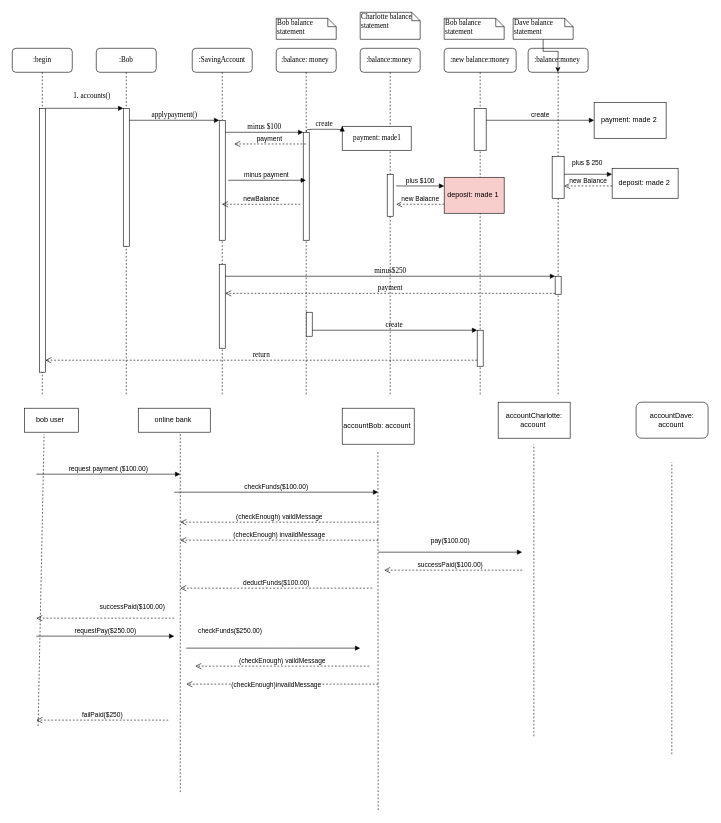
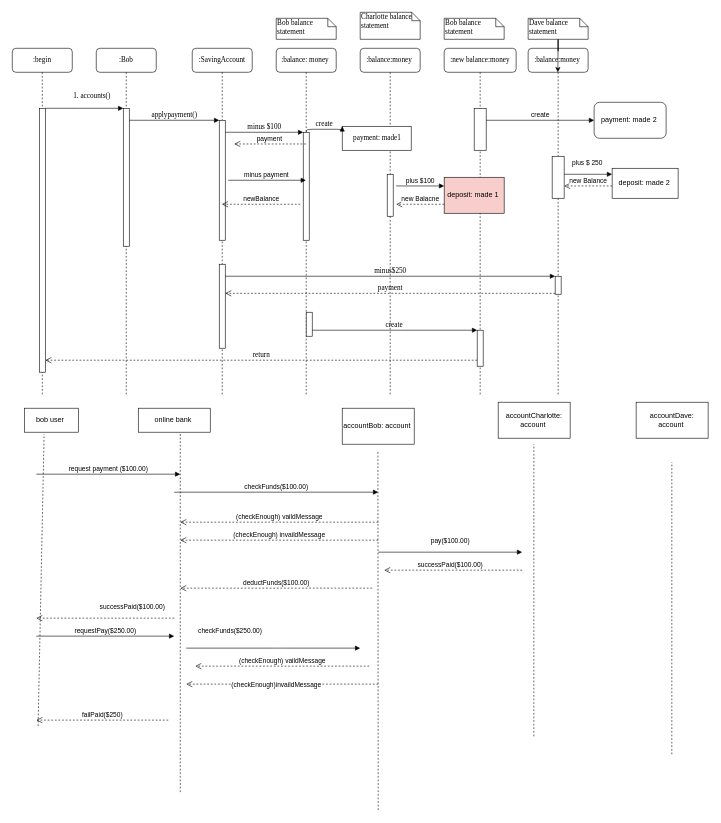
- <mxCell id="35" value="Dave balance statement&amp;nbsp;" style="shape=note;whiteSpace=wrap;html=1;size=14;verticalAlign=top;align=left;spacingTop=-6;rounded=0;shadow=0;comic=0;labelBackgroundColor=none;strokeWidth=1;fontFamily=Verdana;fontSize=12" parent="1" vertex="1"><mxGeometry x="855" y="30" width="100" height="35" as="geometry" /></mxCell>
+ <mxCell id="35" value="Dave balance statement&amp;nbsp;" style="shape=note;whiteSpace=wrap;html=1;size=14;verticalAlign=top;align=left;spacingTop=-6;rounded=0;shadow=0;comic=0;labelBackgroundColor=none;strokeWidth=1;fontFamily=Verdana;fontSize=12" parent="1" vertex="1"><mxGeometry x="880" y="30" width="100" height="35" as="geometry" /></mxCell>
- <mxCell id="44" value="payment: made 2&amp;nbsp;" style="rounded=0;whiteSpace=wrap;html=1;" vertex="1" parent="1"><mxGeometry x="990" y="170" width="120" height="60" as="geometry" /></mxCell>
+ <mxCell id="44" value="payment: made 2&amp;nbsp;" style="whiteSpace=wrap;html=1;rounded=1;" vertex="1" parent="1"><mxGeometry x="990" y="170" width="120" height="60" as="geometry" /></mxCell>
- <mxCell id="49" value="accountDave: account&amp;nbsp;" style="whiteSpace=wrap;html=1;rounded=1;" vertex="1" parent="1"><mxGeometry x="1060" y="670" width="120" height="60" as="geometry" /></mxCell>
+ <mxCell id="49" value="accountDave: account&amp;nbsp;" style="rounded=0;whiteSpace=wrap;html=1;" vertex="1" parent="1"><mxGeometry x="1060" y="670" width="120" height="60" as="geometry" /></mxCell>
